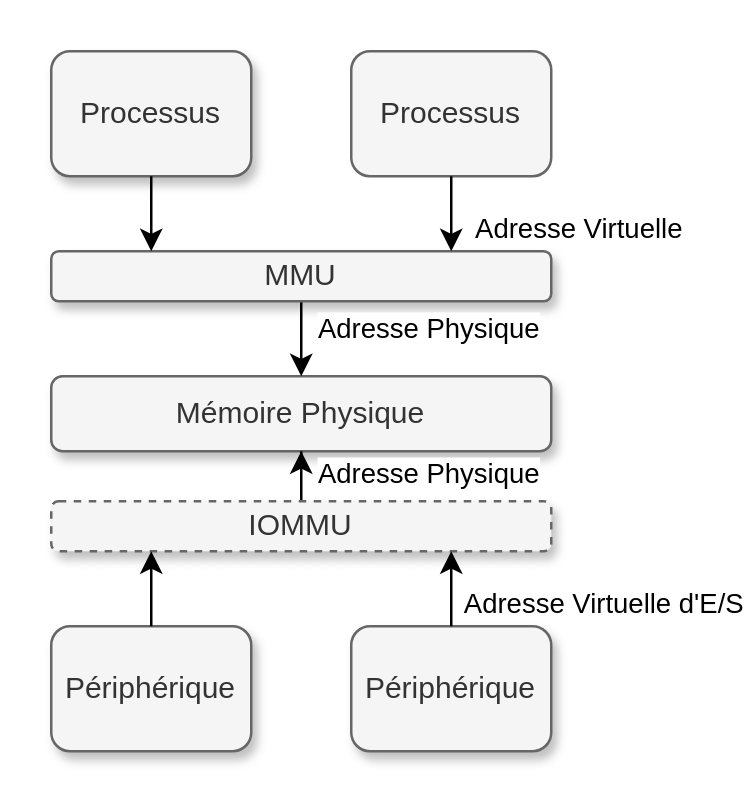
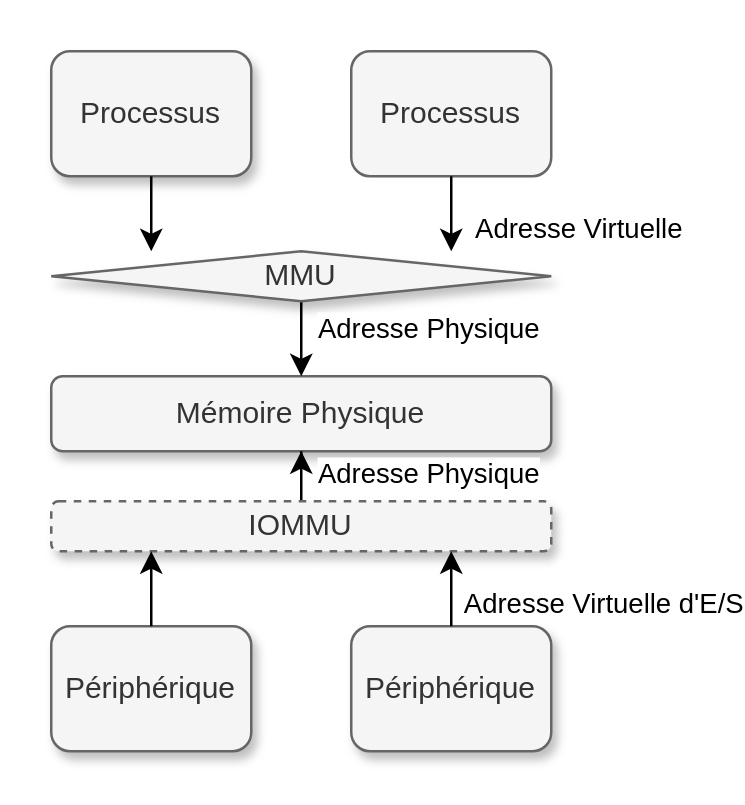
- <mxCell id="4" value="MMU" style="rounded=1;whiteSpace=wrap;html=1;points=[[0.2,0,0,0,0],[0.25,1,0,0,0],[0.4,0,0,0,0],[0.5,1,0,0,0],[0.6,0,0,0,0],[0.75,1,0,0,0],[0.8,0,0,0,0]];fillColor=#f5f5f5;fontColor=#333333;strokeColor=#666666;shadow=1;" vertex="1" parent="1"><mxGeometry x="20" y="100" width="200" height="20" as="geometry" /></mxCell>
+ <mxCell id="4" value="MMU" style="rhombus;whiteSpace=wrap;html=1;points=[[0.2,0,0,0,0],[0.25,1,0,0,0],[0.4,0,0,0,0],[0.5,1,0,0,0],[0.6,0,0,0,0],[0.75,1,0,0,0],[0.8,0,0,0,0]];fillColor=#f5f5f5;fontColor=#333333;strokeColor=#666666;shadow=1;" vertex="1" parent="1"><mxGeometry x="20" y="100" width="200" height="20" as="geometry" /></mxCell>
